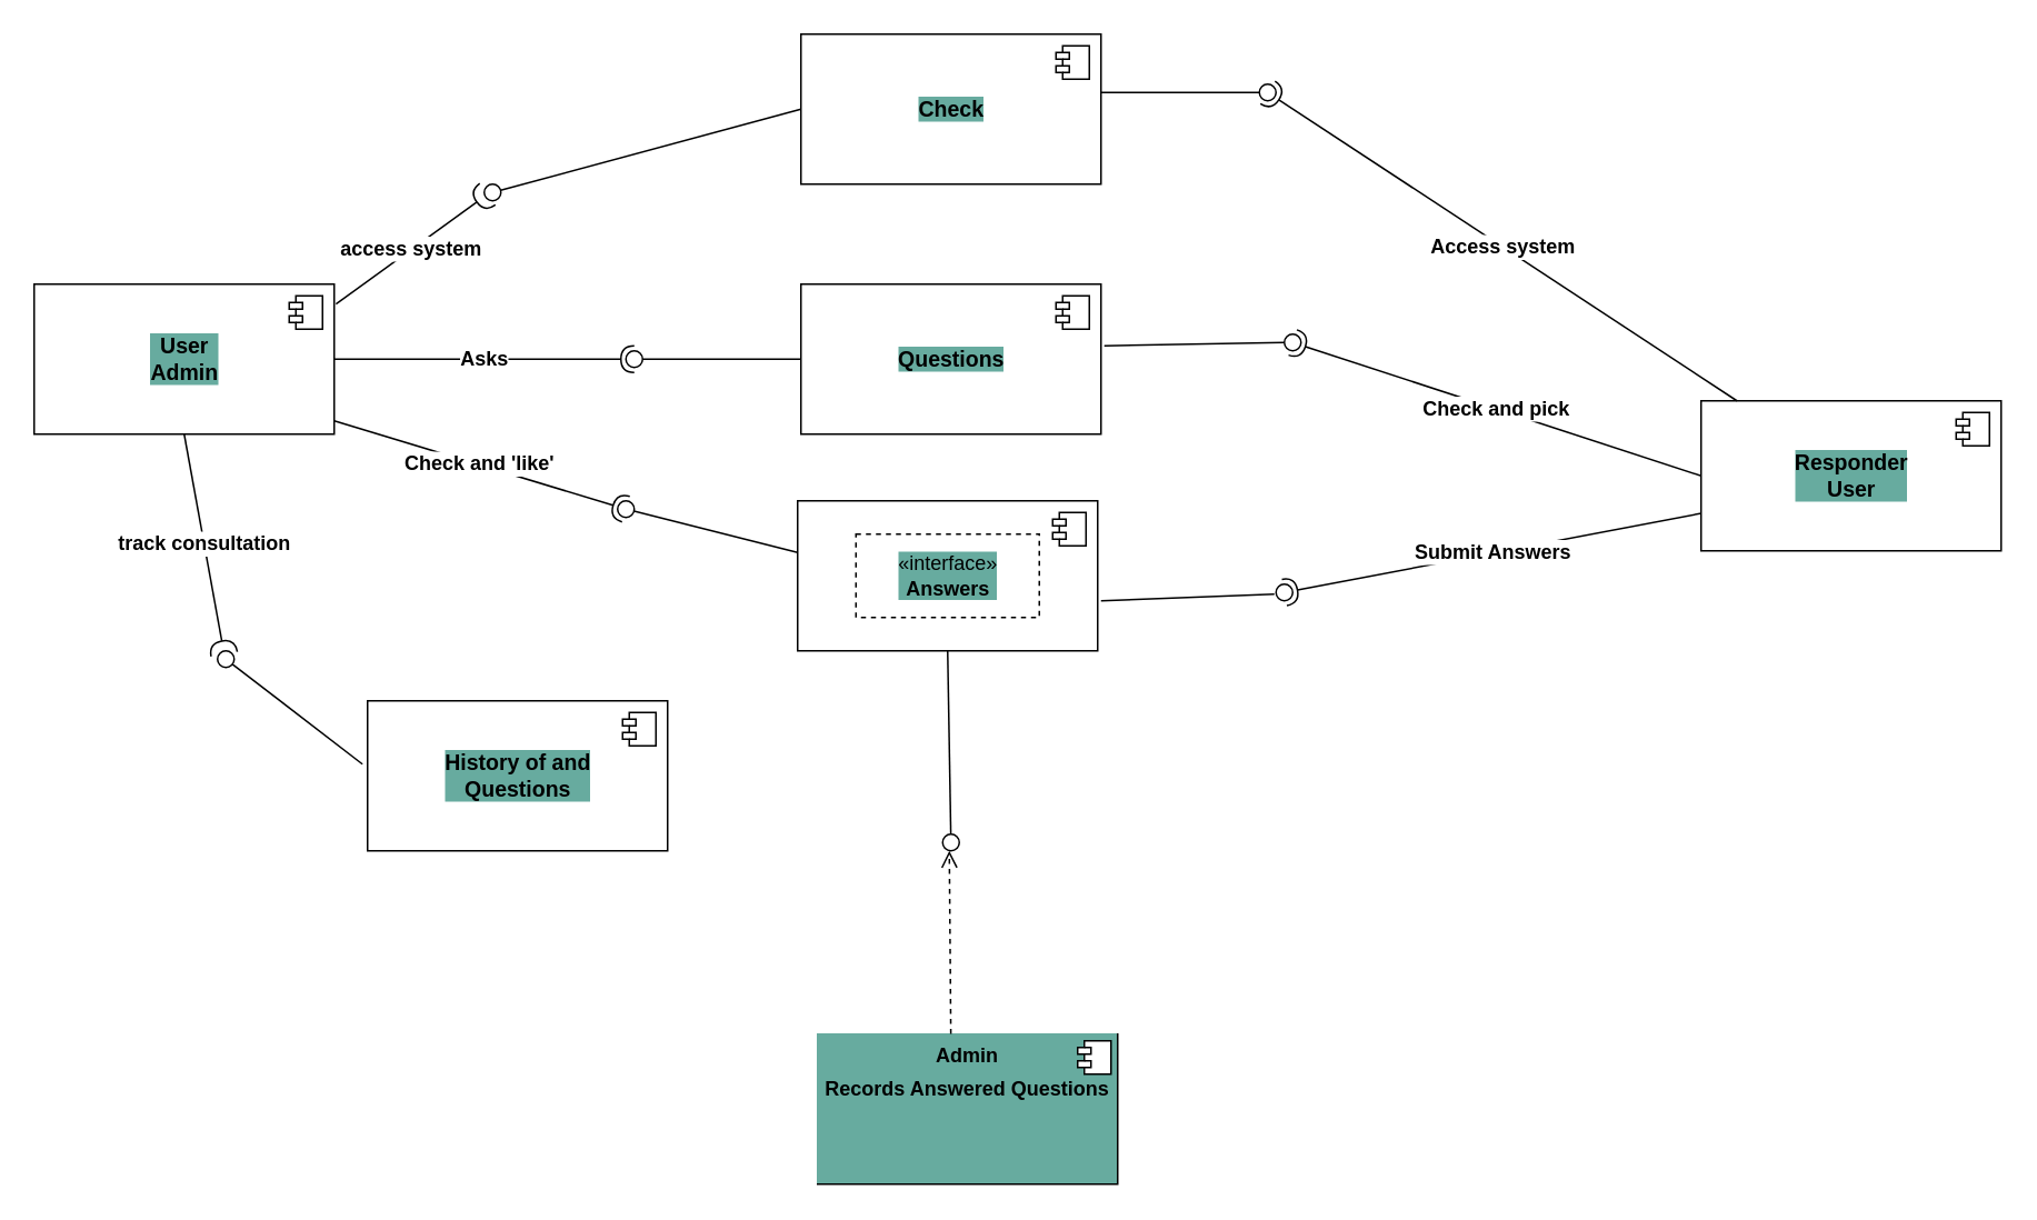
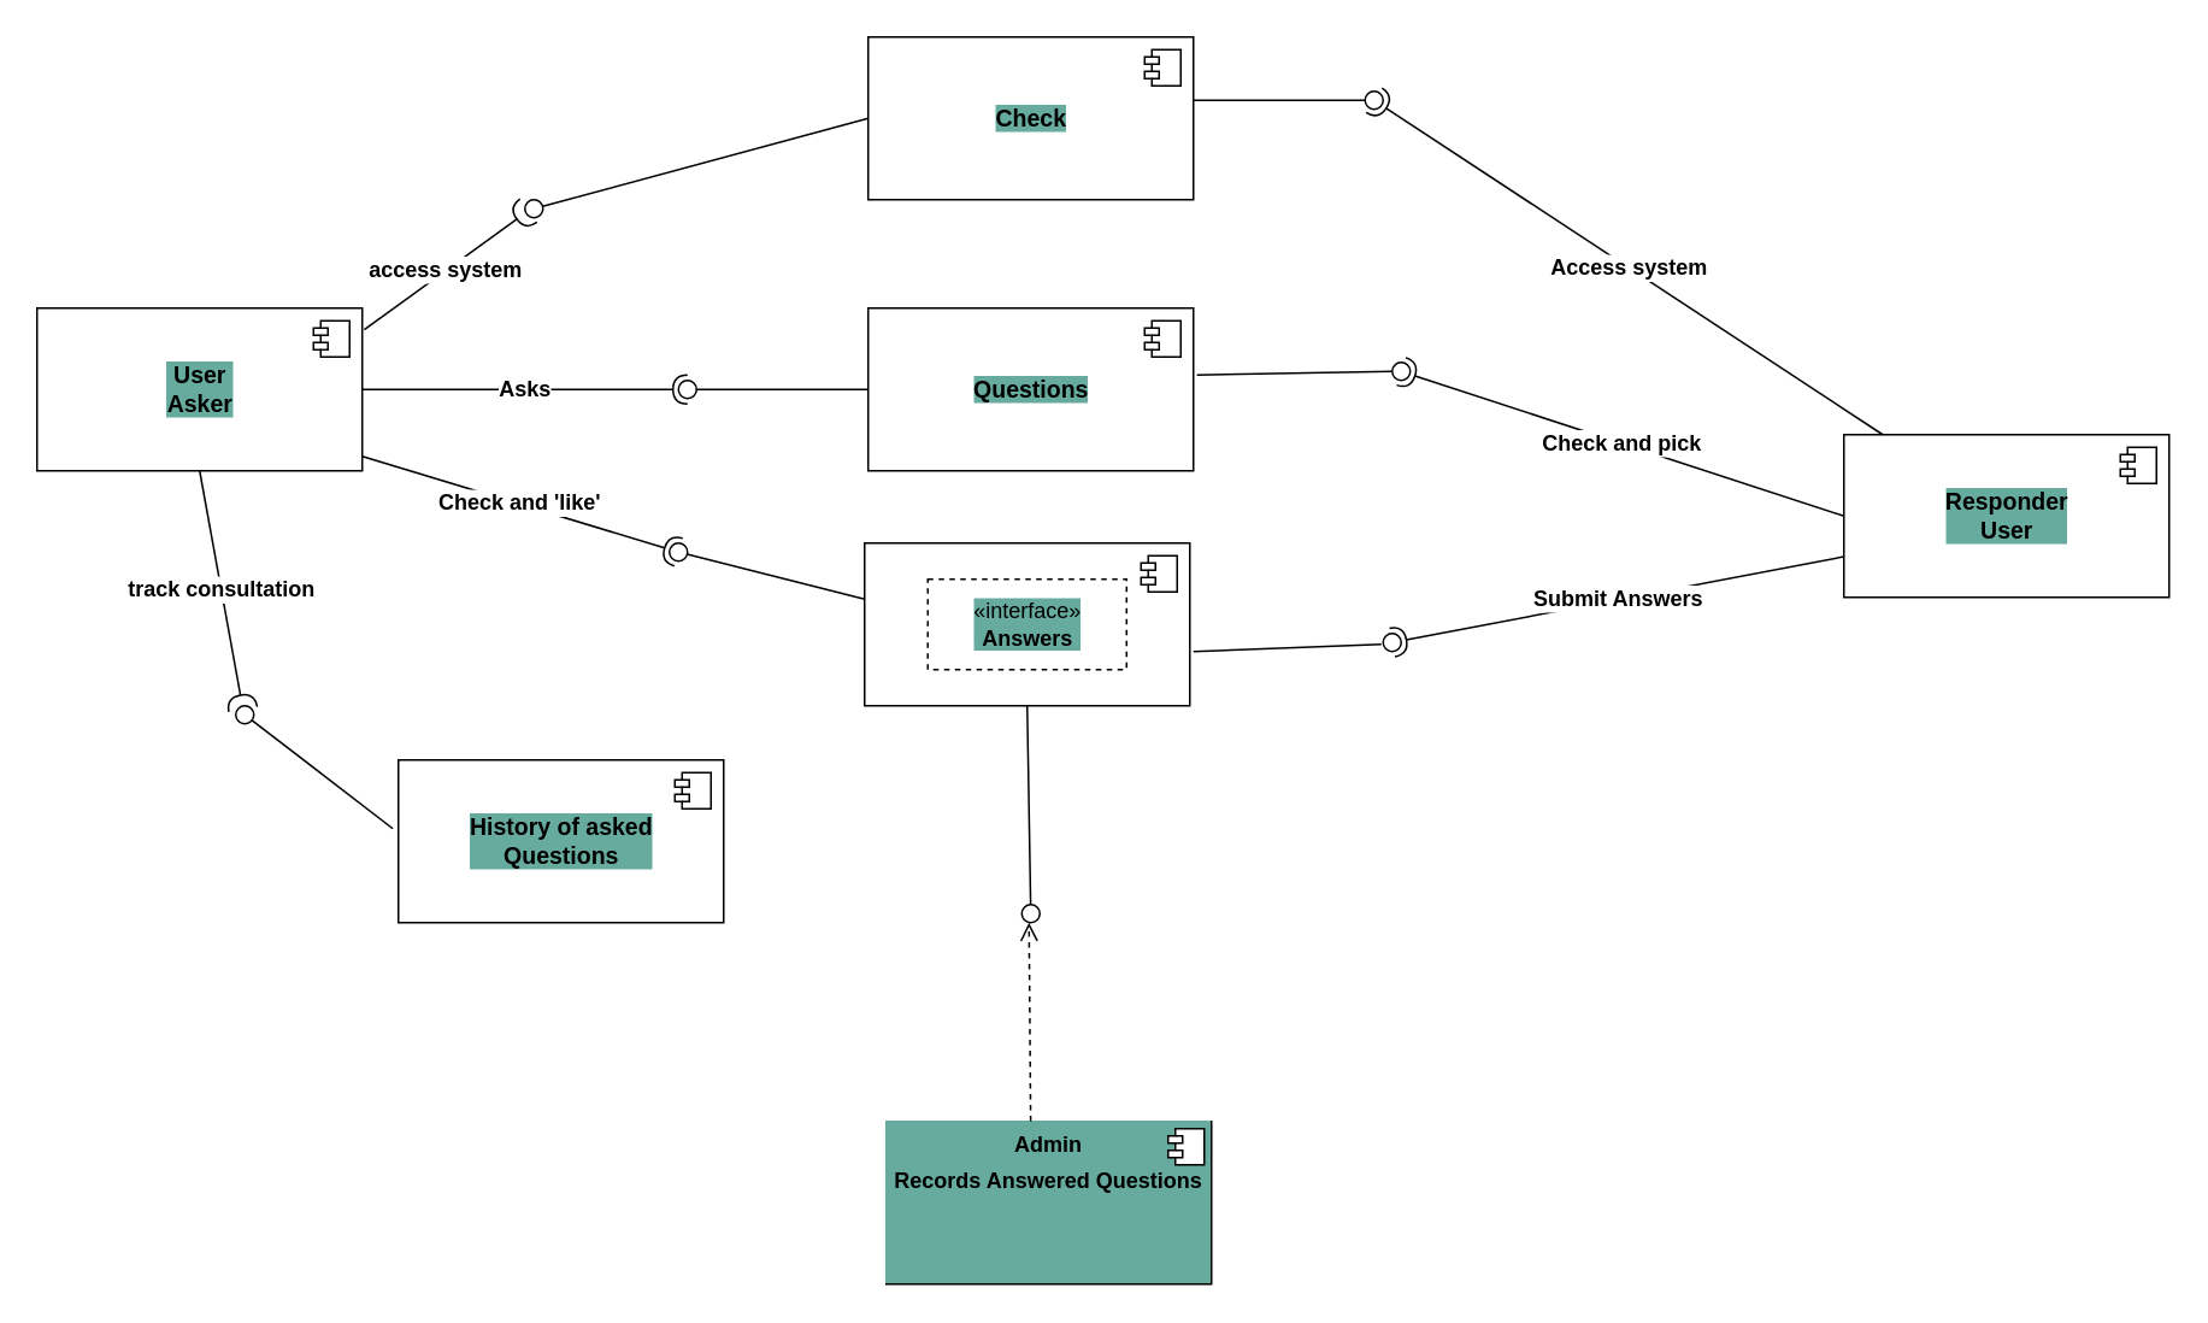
- <mxCell id="4" value="User&lt;br style=&quot;font-size: 13px;&quot;&gt;Admin" style="html=1;dropTarget=0;labelBackgroundColor=#67AB9F;fontStyle=1;fontSize=13;" vertex="1" parent="1"><mxGeometry x="20" y="170" width="180" height="90" as="geometry" /></mxCell>
+ <mxCell id="4" value="User&lt;br style=&quot;font-size: 13px;&quot;&gt;Asker" style="html=1;dropTarget=0;labelBackgroundColor=#67AB9F;fontStyle=1;fontSize=13;" vertex="1" parent="1"><mxGeometry x="20" y="170" width="180" height="90" as="geometry" /></mxCell>
- <mxCell id="16" value="History of and&lt;br style=&quot;font-size: 13px;&quot;&gt;Questions" style="html=1;dropTarget=0;labelBackgroundColor=#67AB9F;fontStyle=1;fontSize=13;" vertex="1" parent="1"><mxGeometry x="220" y="420" width="180" height="90" as="geometry" /></mxCell>
+ <mxCell id="16" value="History of asked&lt;br style=&quot;font-size: 13px;&quot;&gt;Questions" style="html=1;dropTarget=0;labelBackgroundColor=#67AB9F;fontStyle=1;fontSize=13;" vertex="1" parent="1"><mxGeometry x="220" y="420" width="180" height="90" as="geometry" /></mxCell>
